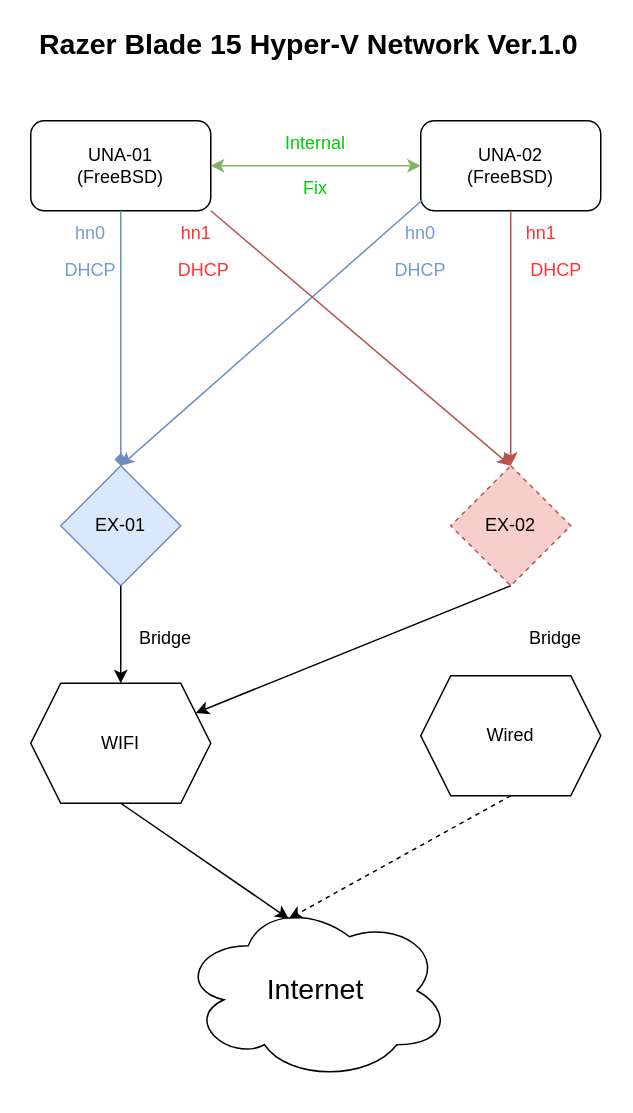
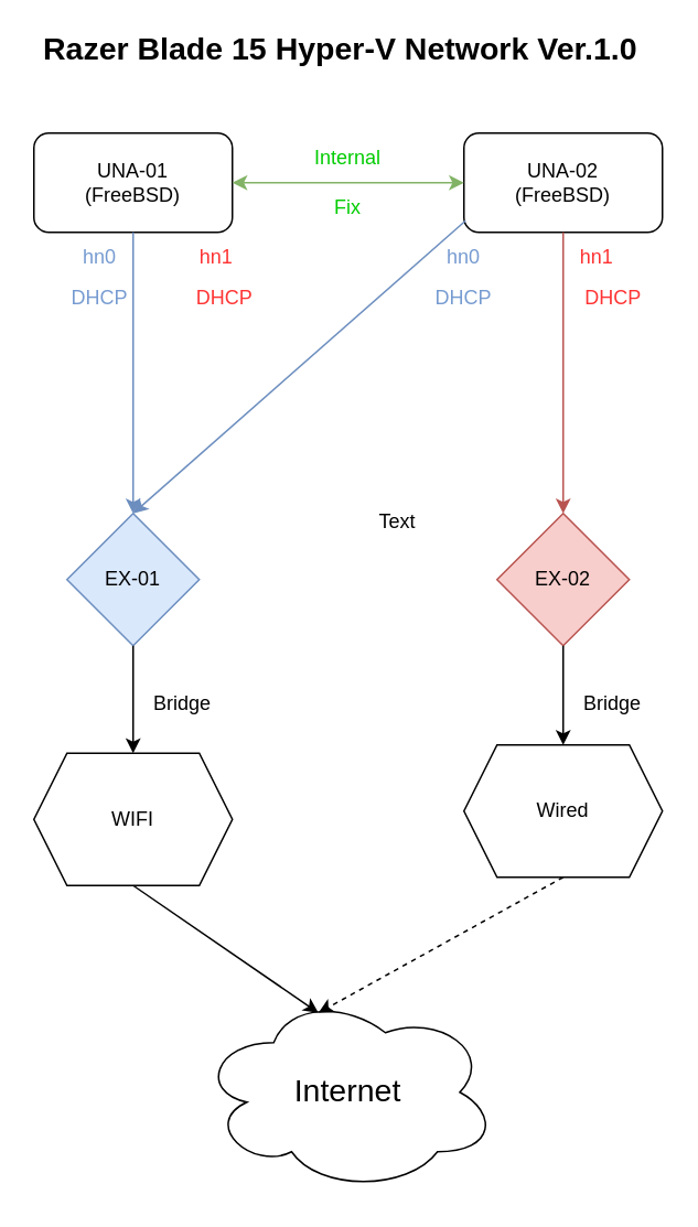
- <mxCell id="10" value="" style="endArrow=classic;html=1;rounded=0;exitX=1;exitY=1;exitDx=0;exitDy=0;entryX=0.5;entryY=0;entryDx=0;entryDy=0;fillColor=#f8cecc;strokeColor=#b85450;" edge="1" parent="1" source="2" target="9"><mxGeometry width="50" height="50" relative="1" as="geometry"><mxPoint x="210" y="340" as="sourcePoint" /><mxPoint x="260" y="290" as="targetPoint" /></mxGeometry></mxCell>
- <mxCell id="6" value="" style="endArrow=diamond;html=1;rounded=0;entryX=0.5;entryY=0;entryDx=0;entryDy=0;fillColor=#dae8fc;strokeColor=#6c8ebf;" edge="1" parent="1" source="2" target="7"><mxGeometry width="50" height="50" relative="1" as="geometry"><mxPoint x="210" y="340" as="sourcePoint" /><mxPoint x="80" y="310" as="targetPoint" /></mxGeometry></mxCell>
+ <mxCell id="6" value="" style="endArrow=classic;html=1;rounded=0;entryX=0.5;entryY=0;entryDx=0;entryDy=0;fillColor=#dae8fc;strokeColor=#6c8ebf;" edge="1" parent="1" source="2" target="7"><mxGeometry width="50" height="50" relative="1" as="geometry"><mxPoint x="210" y="340" as="sourcePoint" /><mxPoint x="80" y="310" as="targetPoint" /></mxGeometry></mxCell>
+ <mxCell id="22" value="Text" style="text;html=1;strokeColor=none;fillColor=none;align=center;verticalAlign=middle;whiteSpace=wrap;rounded=0;fontColor=#000000;" vertex="1" parent="1"><mxGeometry x="210" y="300" width="60" height="30" as="geometry" /></mxCell>
- <mxCell id="9" value="EX-02" style="rhombus;whiteSpace=wrap;html=1;fillColor=#f8cecc;strokeColor=#b85450;dashed=1;" vertex="1" parent="1"><mxGeometry x="300" y="310" width="80" height="80" as="geometry" /></mxCell>
+ <mxCell id="9" value="EX-02" style="rhombus;whiteSpace=wrap;html=1;fillColor=#f8cecc;strokeColor=#b85450;" vertex="1" parent="1"><mxGeometry x="300" y="310" width="80" height="80" as="geometry" /></mxCell>
- <mxCell id="19" value="" style="endArrow=classic;html=1;rounded=0;fontColor=#00CC00;exitX=0.5;exitY=1;exitDx=0;exitDy=0;" edge="1" parent="1" source="9" target="12"><mxGeometry width="50" height="50" relative="1" as="geometry"><mxPoint x="210" y="340" as="sourcePoint" /><mxPoint x="260" y="290" as="targetPoint" /></mxGeometry></mxCell>
+ <mxCell id="19" value="" style="endArrow=classic;html=1;rounded=0;fontColor=#00CC00;exitX=0.5;exitY=1;exitDx=0;exitDy=0;" edge="1" parent="1" source="9" target="13"><mxGeometry width="50" height="50" relative="1" as="geometry"><mxPoint x="210" y="340" as="sourcePoint" /><mxPoint x="260" y="290" as="targetPoint" /></mxGeometry></mxCell>
